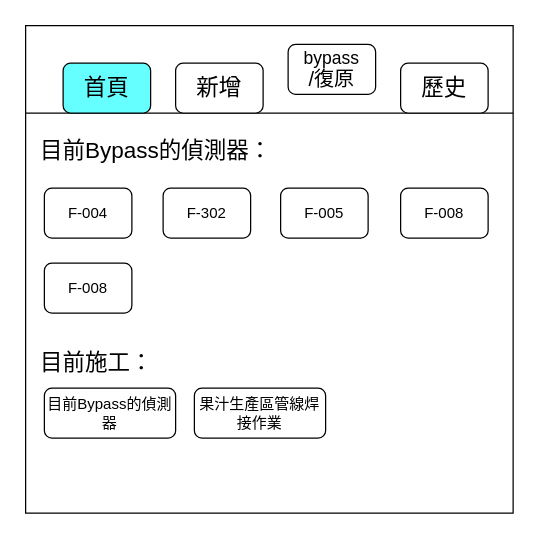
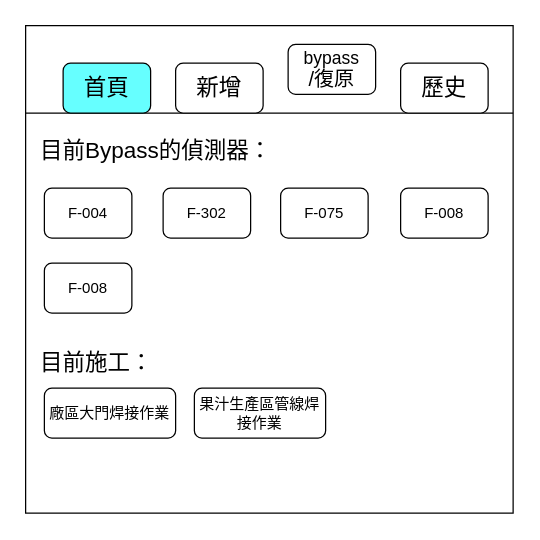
- <mxCell id="12" value="F-005" style="rounded=1;whiteSpace=wrap;html=1;" vertex="1" parent="1"><mxGeometry x="224" y="150" width="70" height="40" as="geometry" /></mxCell>
+ <mxCell id="12" value="F-075" style="rounded=1;whiteSpace=wrap;html=1;" vertex="1" parent="1"><mxGeometry x="224" y="150" width="70" height="40" as="geometry" /></mxCell>
- <mxCell id="15" value="目前Bypass的偵測器" style="rounded=1;whiteSpace=wrap;html=1;" vertex="1" parent="1"><mxGeometry x="35" y="310" width="105" height="40" as="geometry" /></mxCell>
+ <mxCell id="15" value="廠區大門焊接作業" style="rounded=1;whiteSpace=wrap;html=1;" vertex="1" parent="1"><mxGeometry x="35" y="310" width="105" height="40" as="geometry" /></mxCell>
